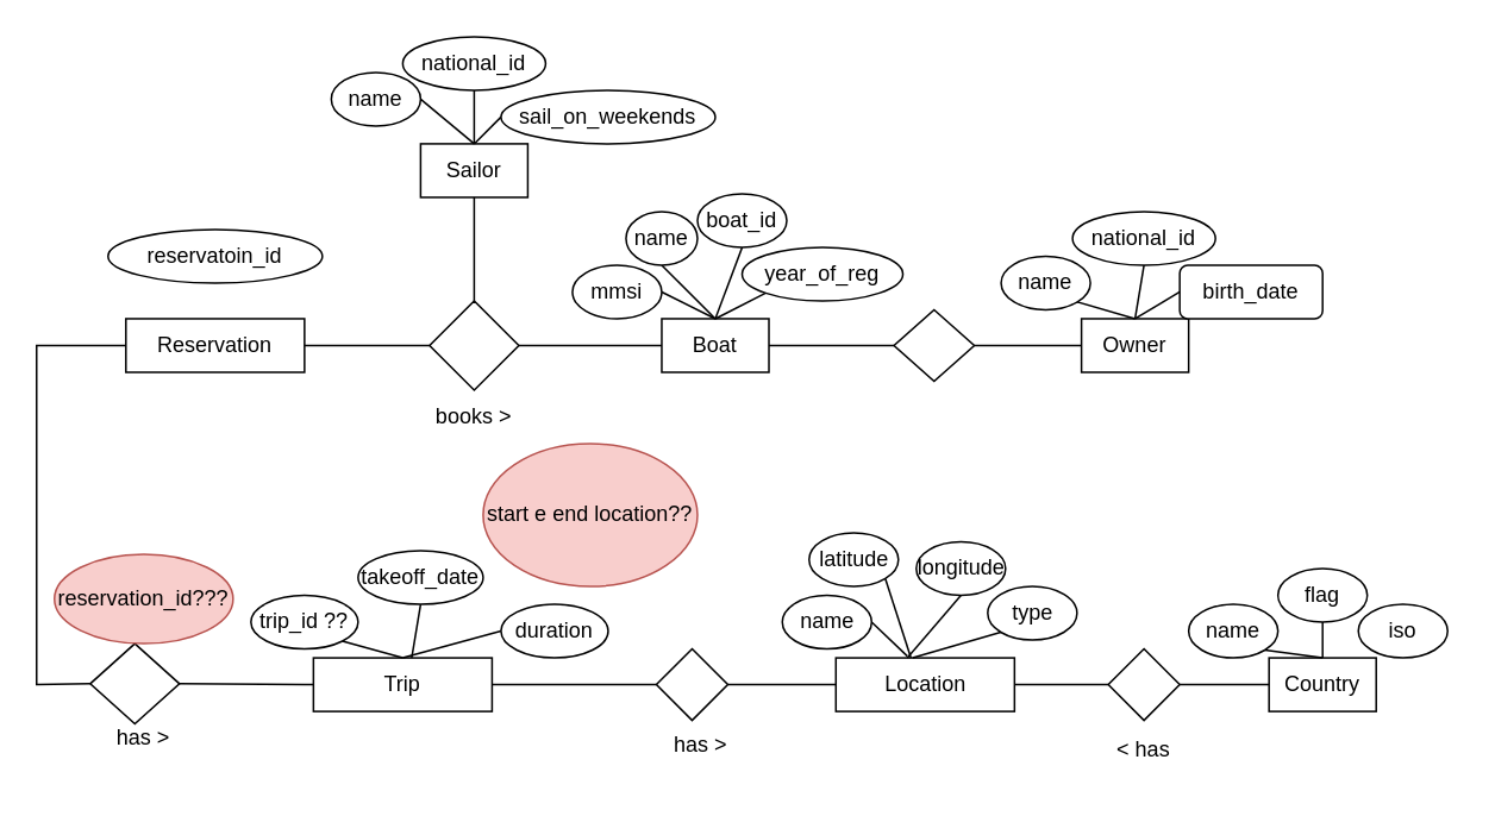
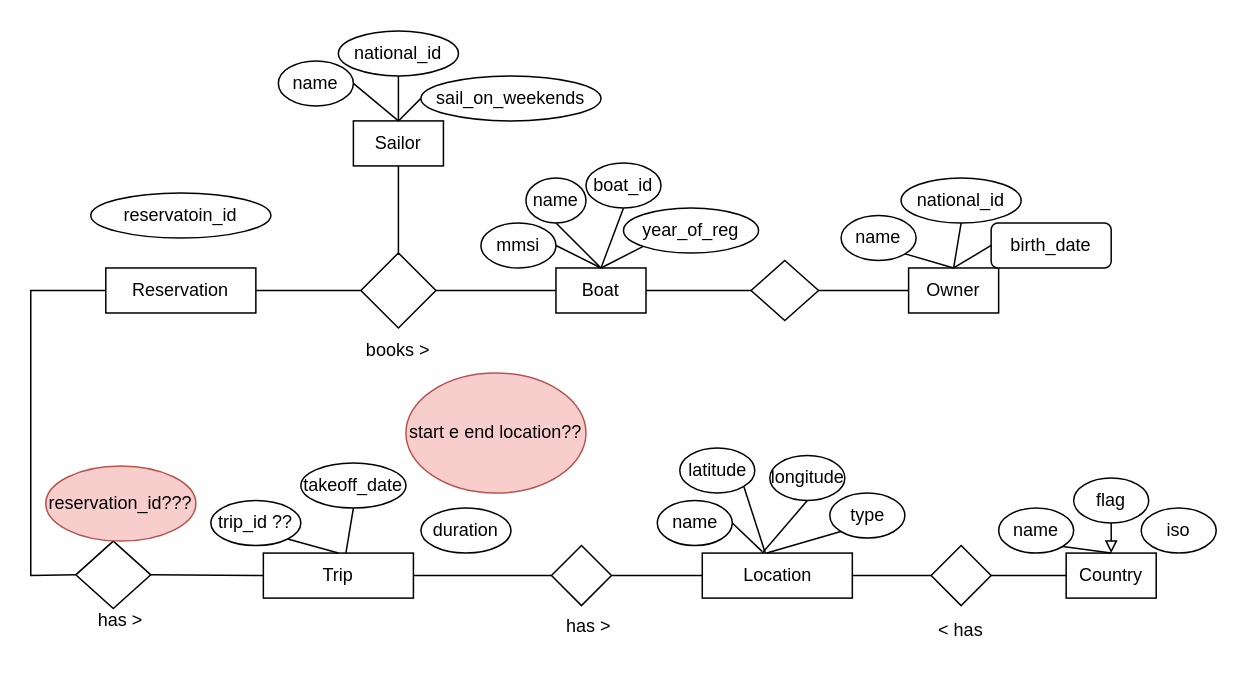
- <mxCell id="7" style="edgeStyle=none;rounded=0;orthogonalLoop=1;jettySize=auto;html=1;exitX=0;exitY=0.5;exitDx=0;exitDy=0;entryX=0.5;entryY=0;entryDx=0;entryDy=0;endArrow=none;endFill=0;" edge="1" parent="2" source="8" target="3"><mxGeometry relative="1" as="geometry" /></mxCell>
- <mxCell id="23" style="edgeStyle=none;rounded=0;orthogonalLoop=1;jettySize=auto;html=1;exitX=0.5;exitY=1;exitDx=0;exitDy=0;entryX=0.5;entryY=0;entryDx=0;entryDy=0;endArrow=none;endFill=0;" edge="1" parent="19" source="24" target="20"><mxGeometry relative="1" as="geometry" /></mxCell>
+ <mxCell id="23" style="edgeStyle=none;rounded=0;orthogonalLoop=1;jettySize=auto;html=1;exitX=0.5;exitY=1;exitDx=0;exitDy=0;entryX=0.5;entryY=0;entryDx=0;entryDy=0;endArrow=block;endFill=0;" edge="1" parent="19" source="24" target="20"><mxGeometry relative="1" as="geometry" /></mxCell>
